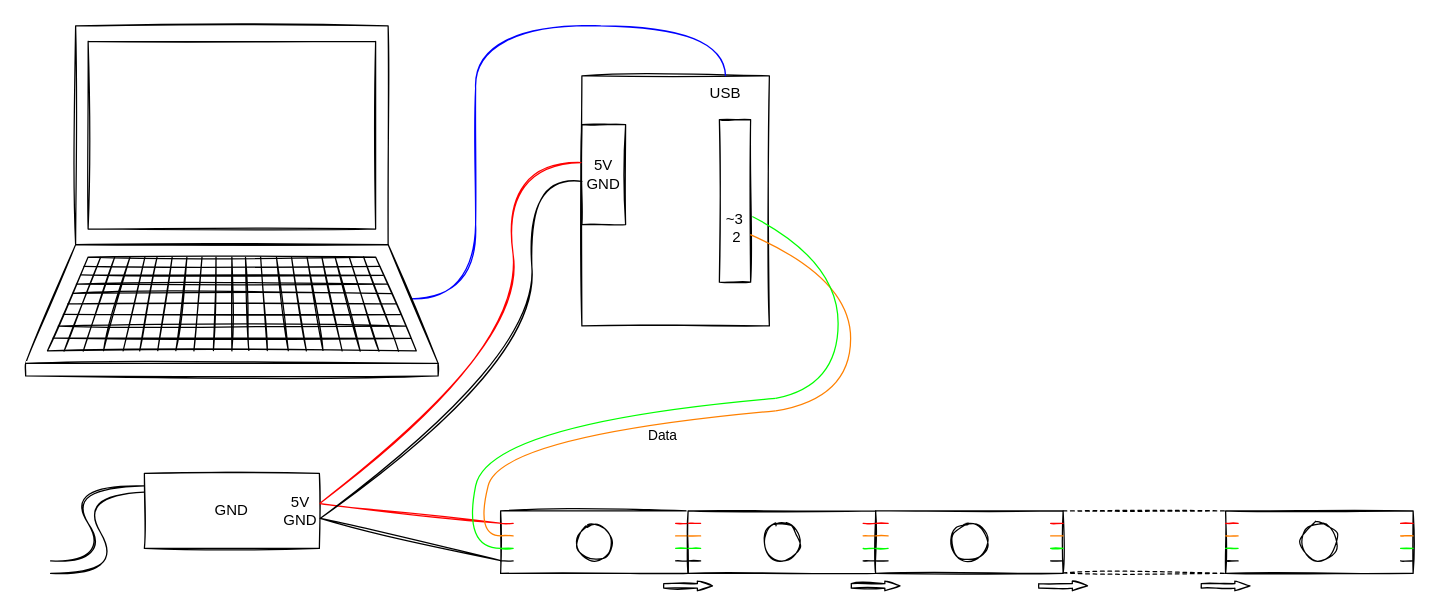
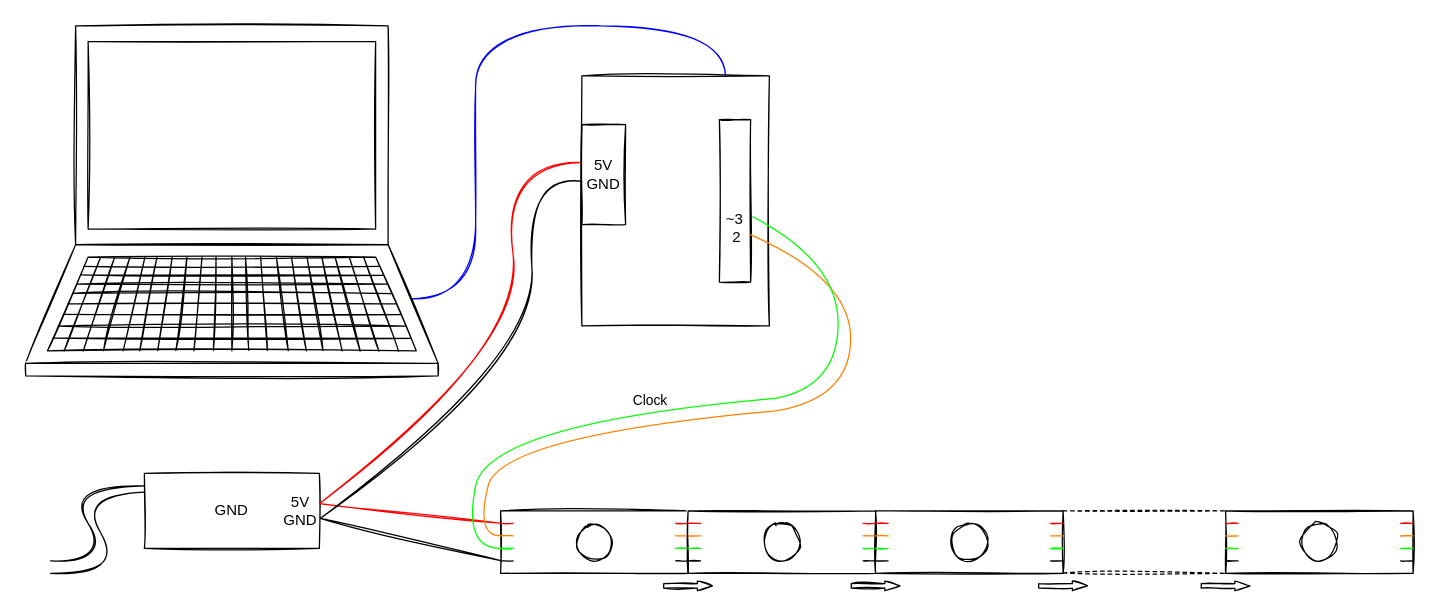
- <mxCell id="4" value="&lt;div&gt;USB&lt;/div&gt;" style="text;html=1;strokeColor=none;fillColor=none;align=center;verticalAlign=middle;whiteSpace=wrap;rounded=0;sketch=1;" vertex="1" parent="1"><mxGeometry x="560" y="64" width="40" height="20" as="geometry" /></mxCell>
+ <mxCell id="102" value="Clock" style="text;html=1;strokeColor=none;fillColor=none;align=center;verticalAlign=middle;whiteSpace=wrap;rounded=0;sketch=1;fontSize=11;" vertex="1" parent="1"><mxGeometry x="500" y="310" width="40" height="20" as="geometry" /></mxCell>
- <mxCell id="101" value="Data" style="text;html=1;strokeColor=none;fillColor=none;align=center;verticalAlign=middle;whiteSpace=wrap;rounded=0;sketch=1;fontSize=11;" vertex="1" parent="1"><mxGeometry x="510" y="338" width="40" height="20" as="geometry" /></mxCell>
